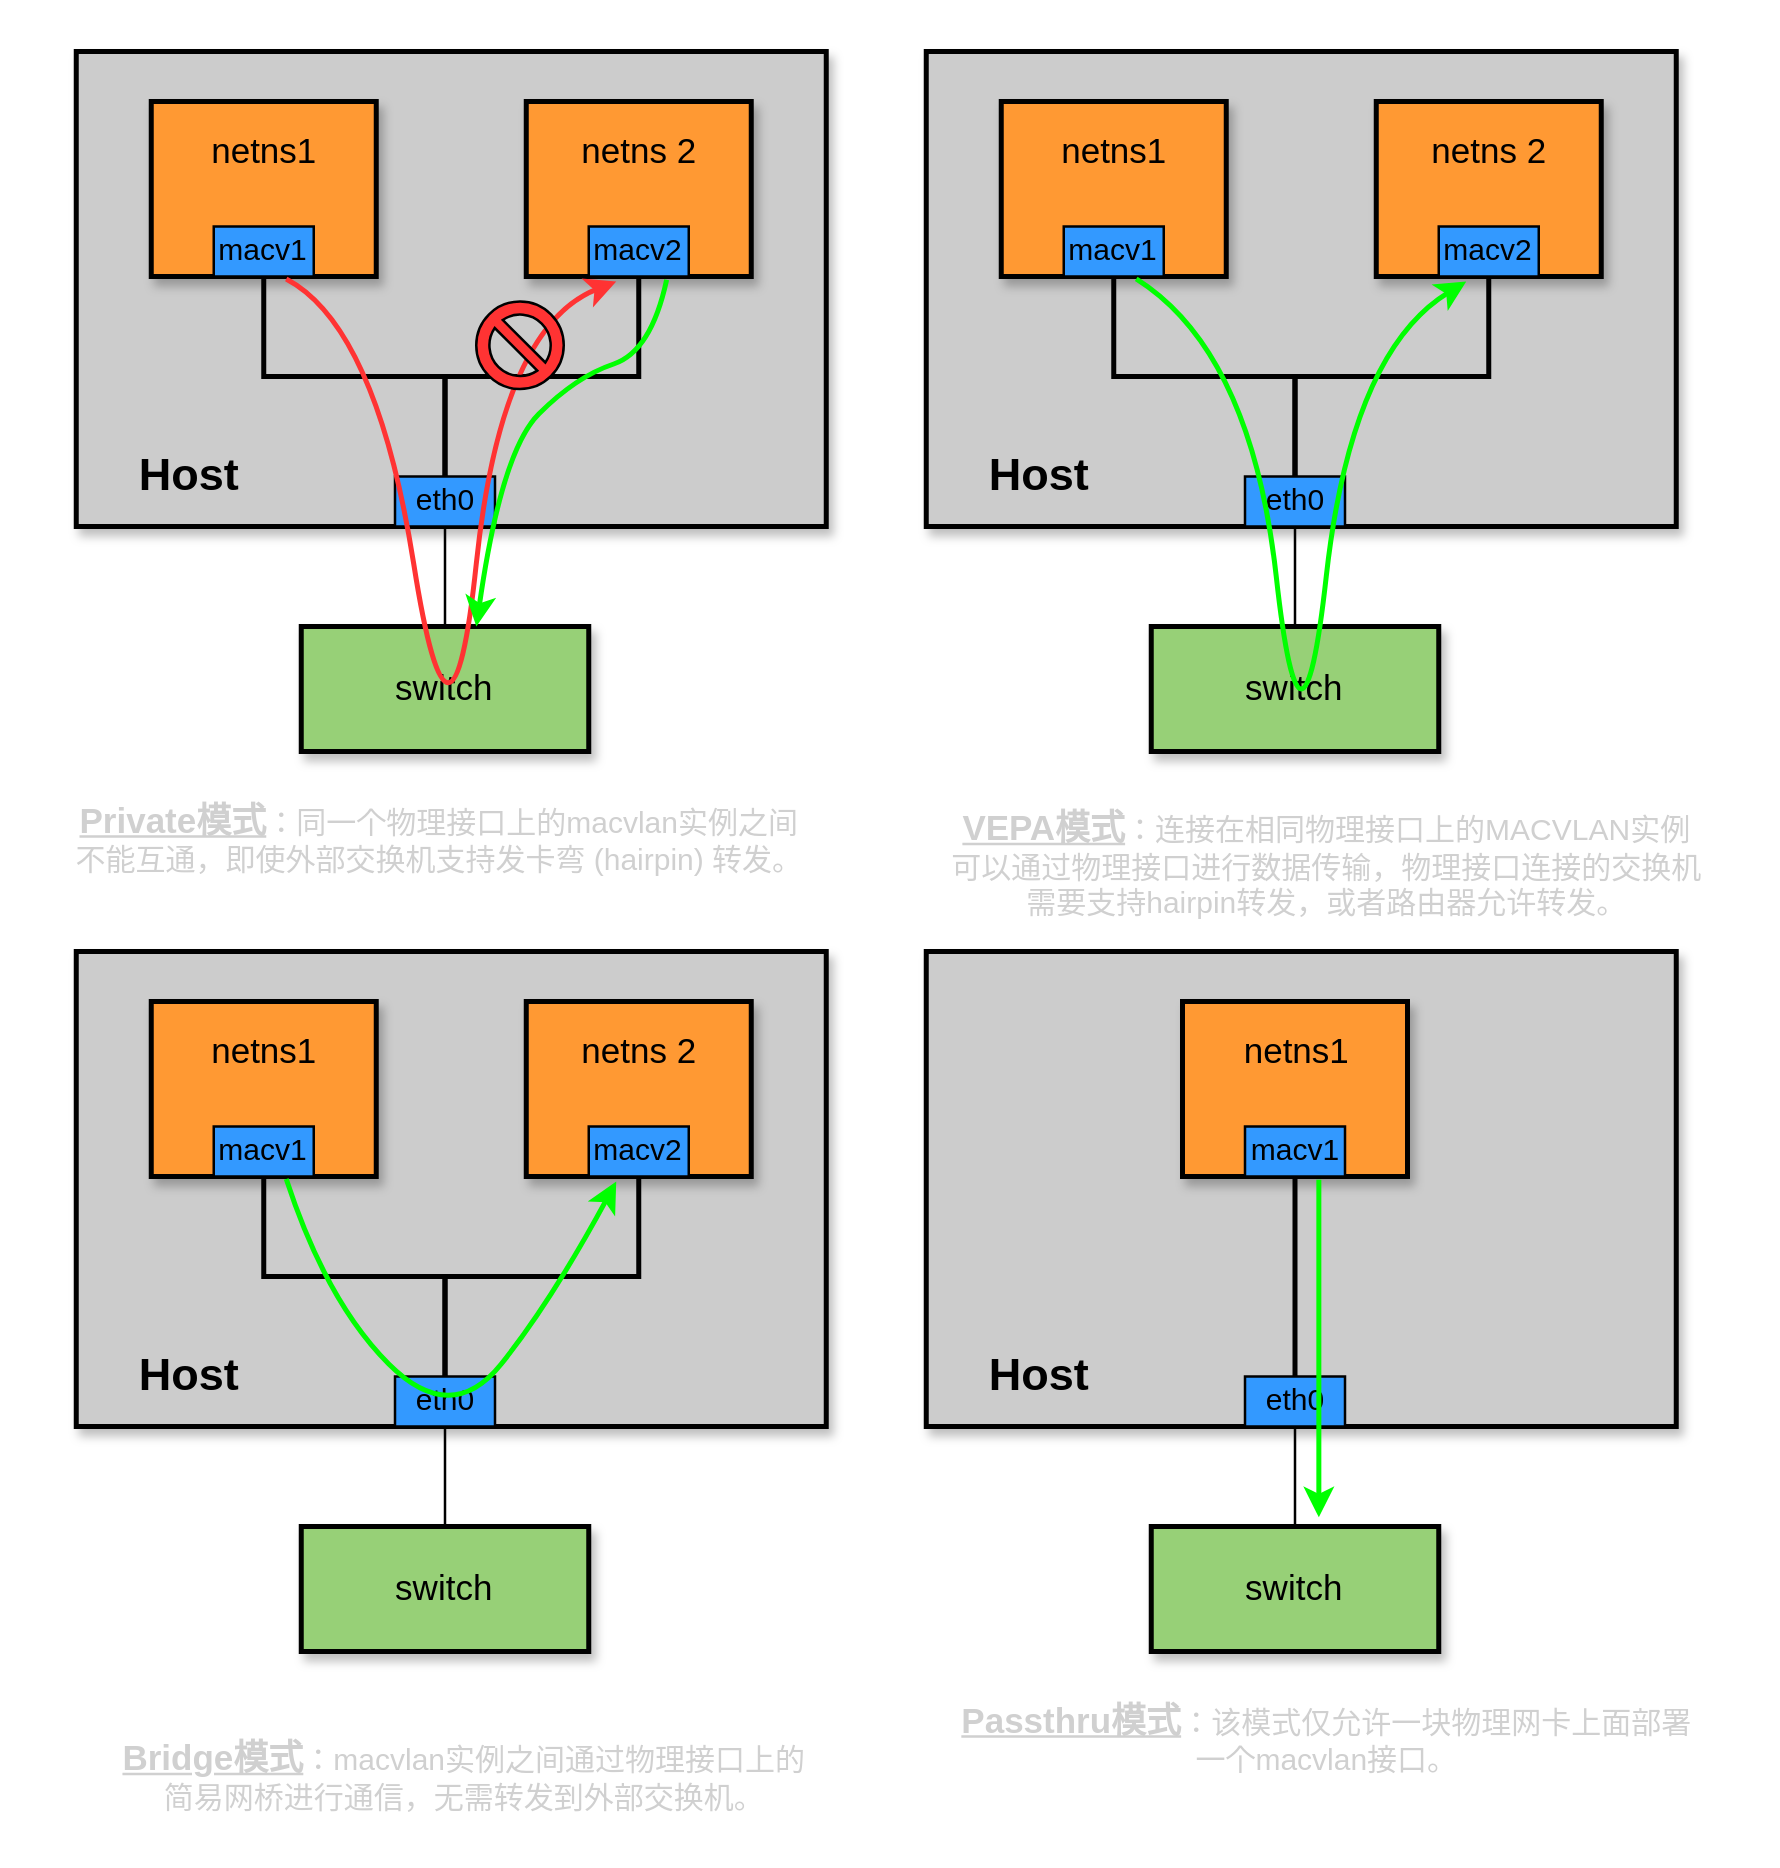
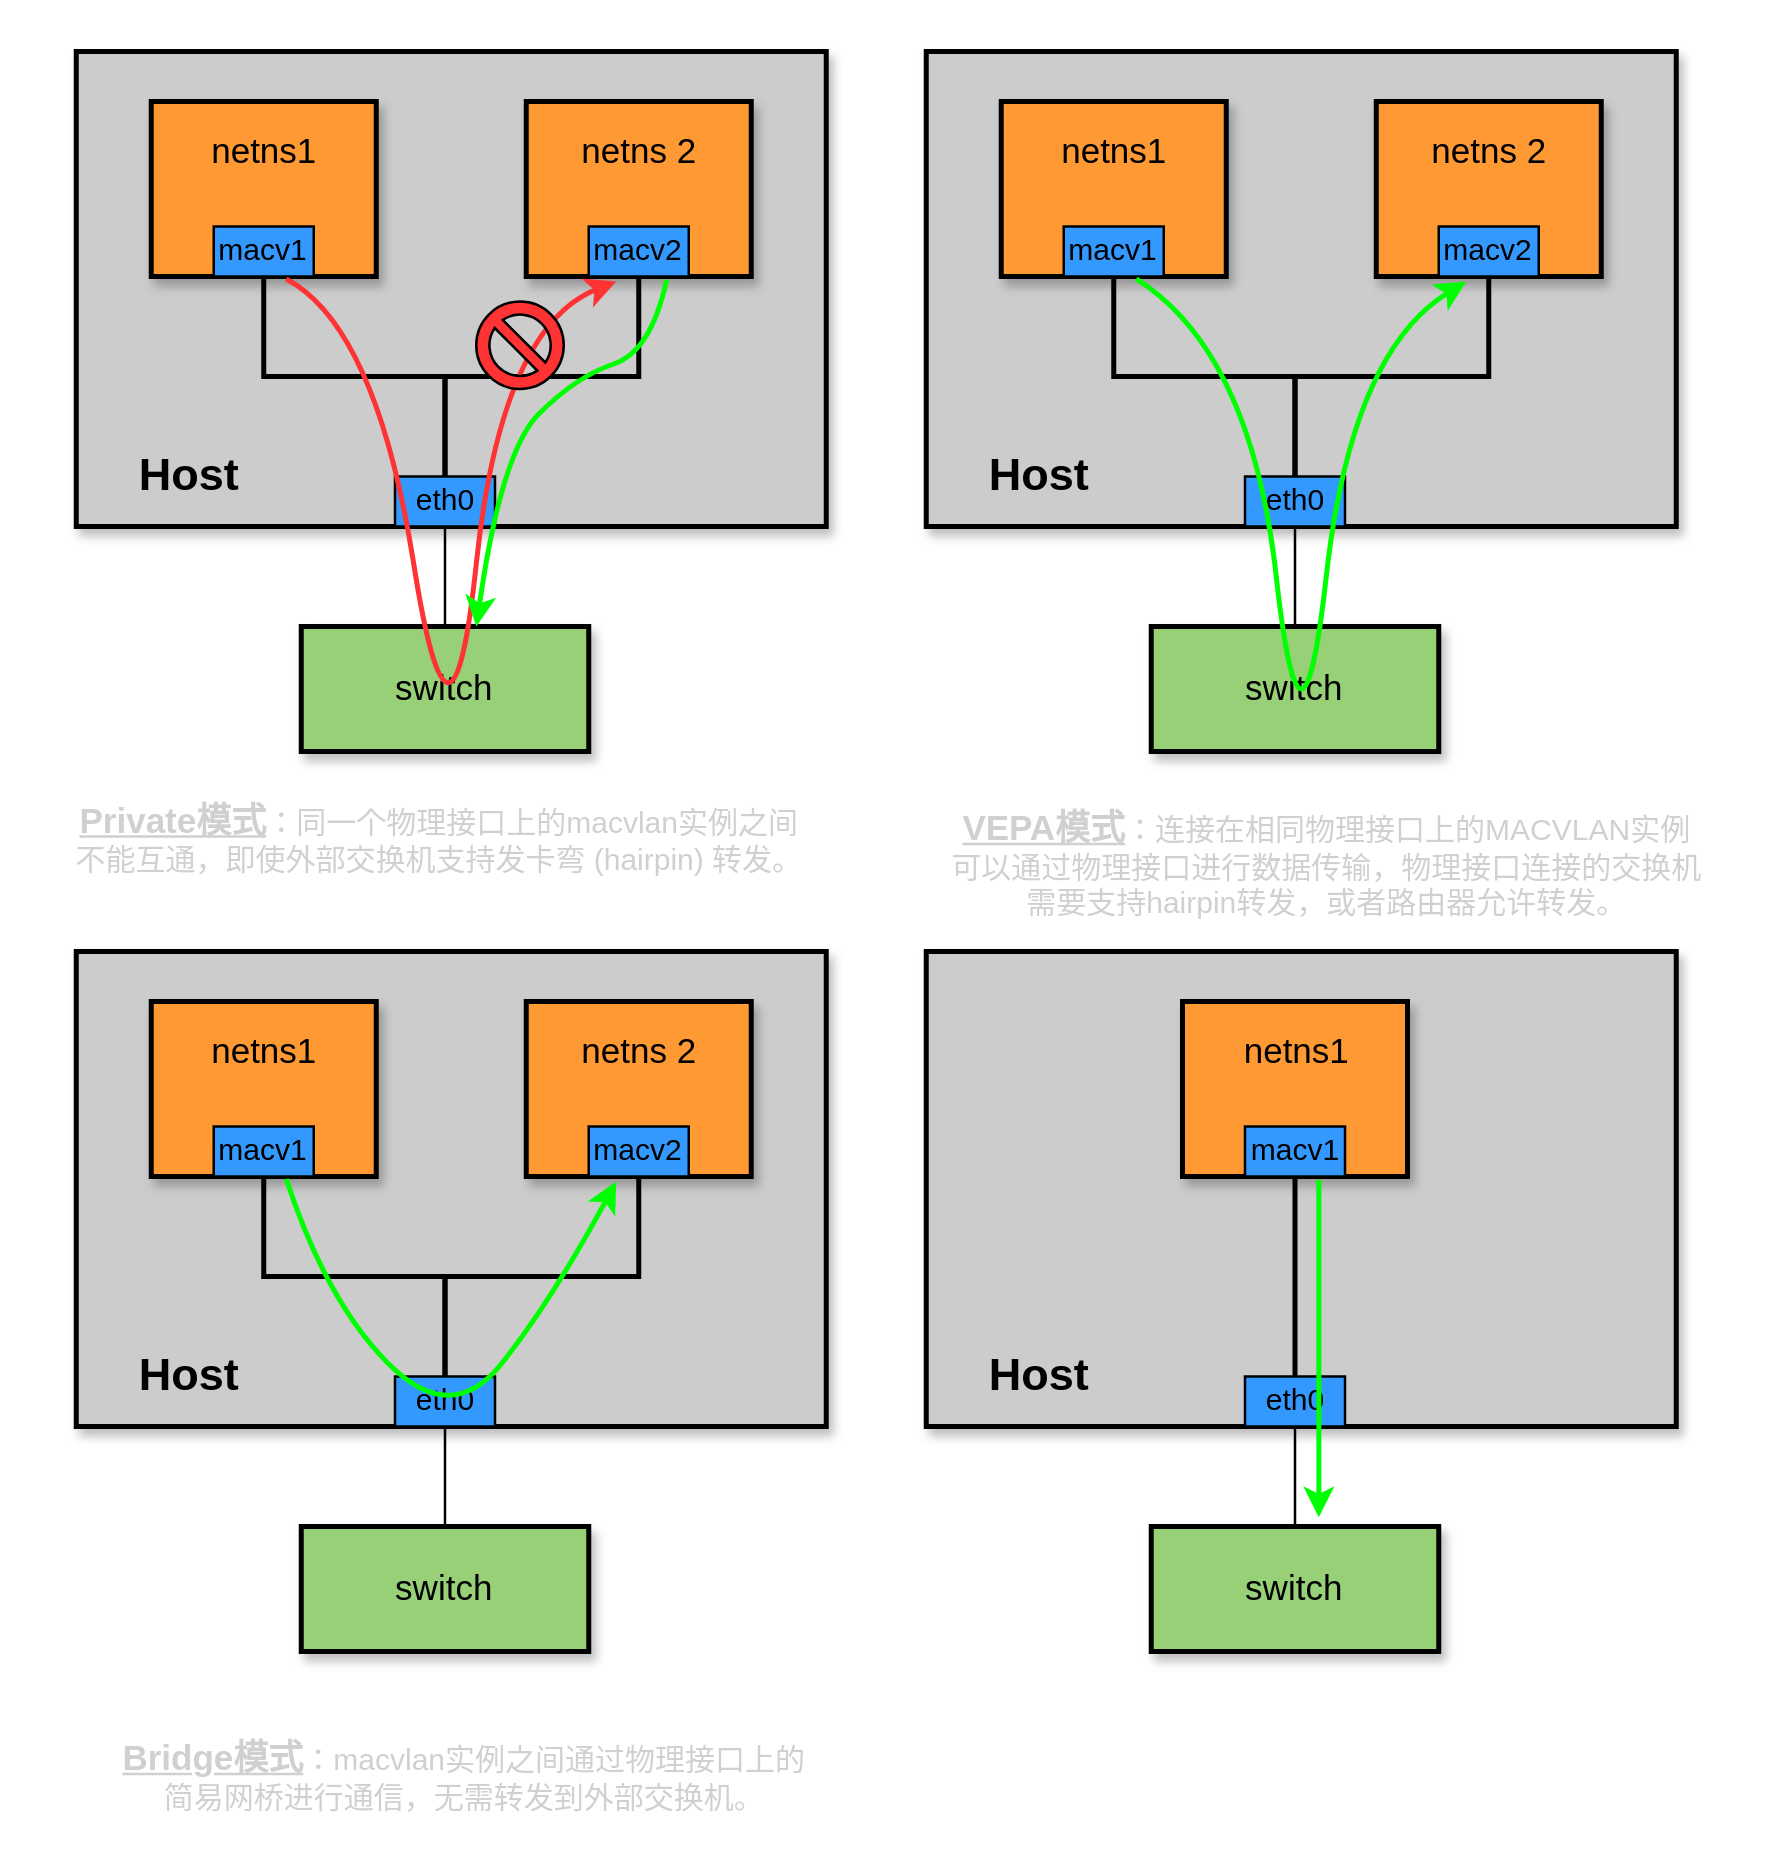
- <mxCell id="57" value="&lt;font color=&quot;#d0d0d0&quot;&gt;&lt;u&gt;&lt;b&gt;&lt;font style=&quot;font-size: 14px&quot;&gt;Passthru模式&lt;/font&gt;&lt;/b&gt;&lt;/u&gt;：&lt;strong&gt;&lt;/strong&gt;该模式仅允许一块物理网卡上面部署&lt;br&gt;一个macvlan接口。&lt;/font&gt;" style="text;html=1;align=center;verticalAlign=middle;resizable=0;points=[];autosize=1;" parent="1" vertex="1"><mxGeometry x="375" y="680" width="310" height="30" as="geometry" /></mxCell>
